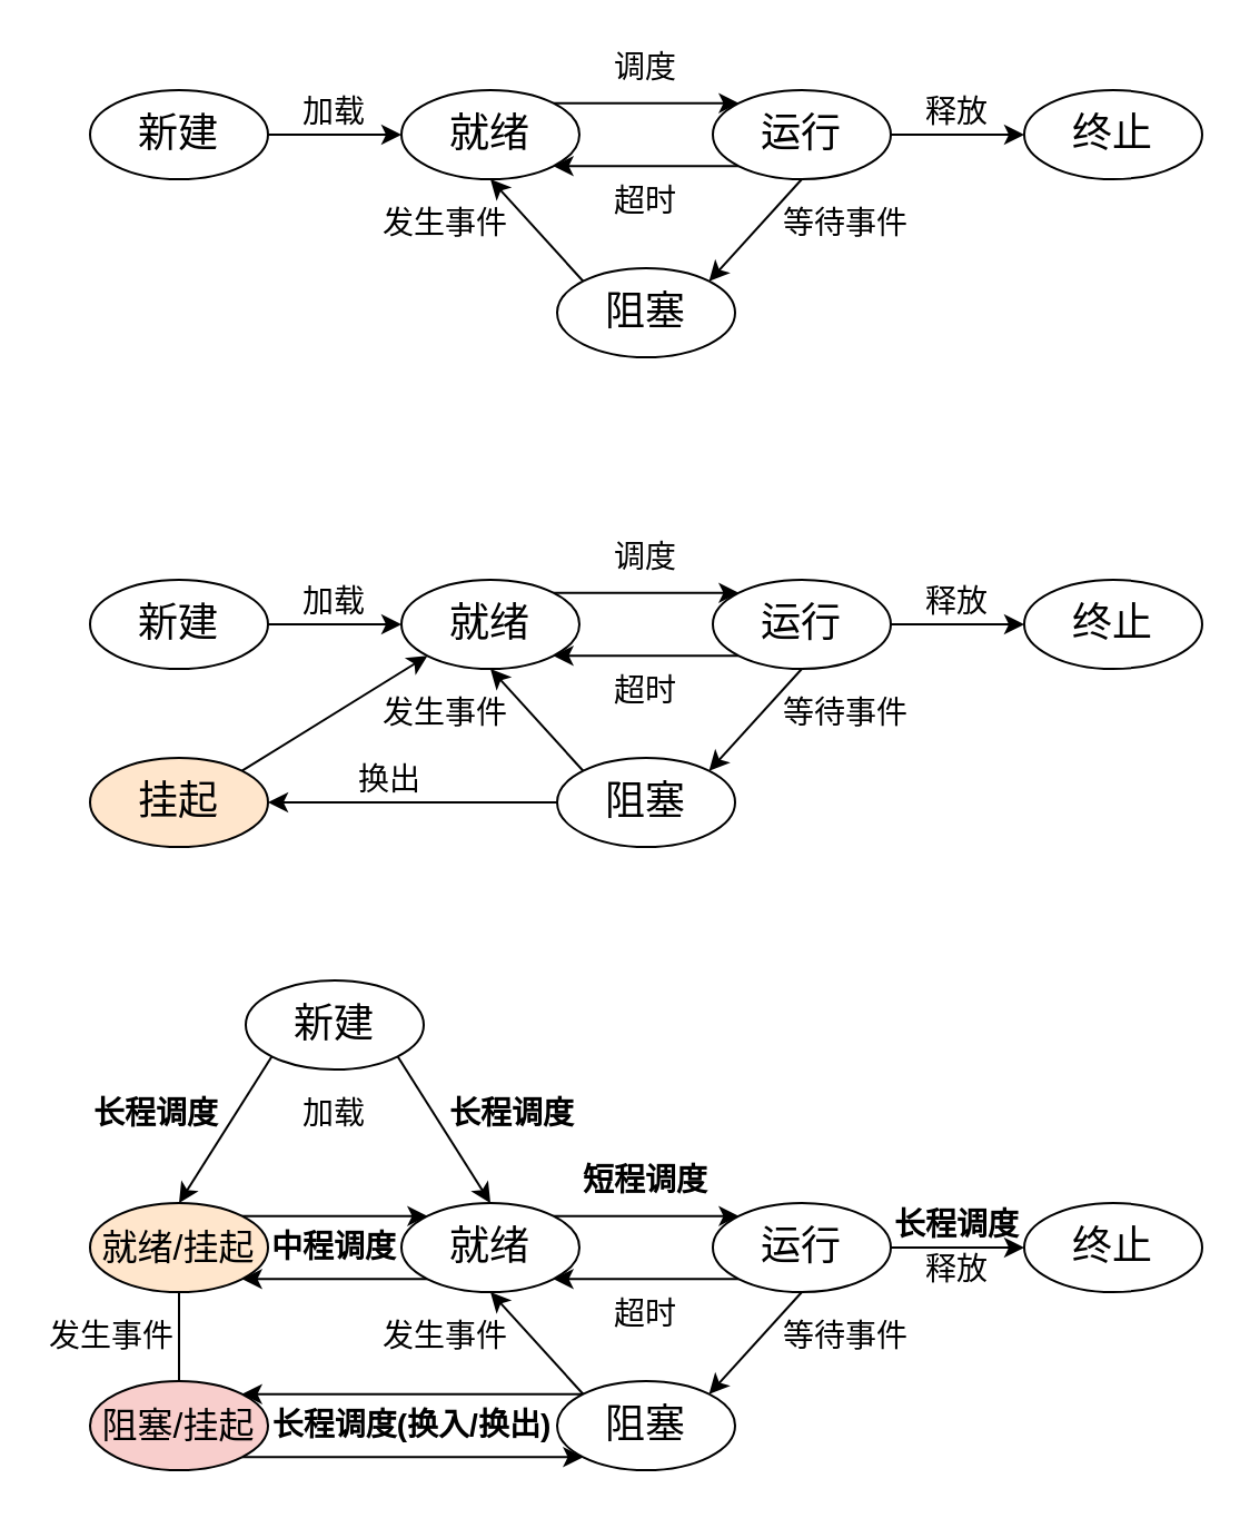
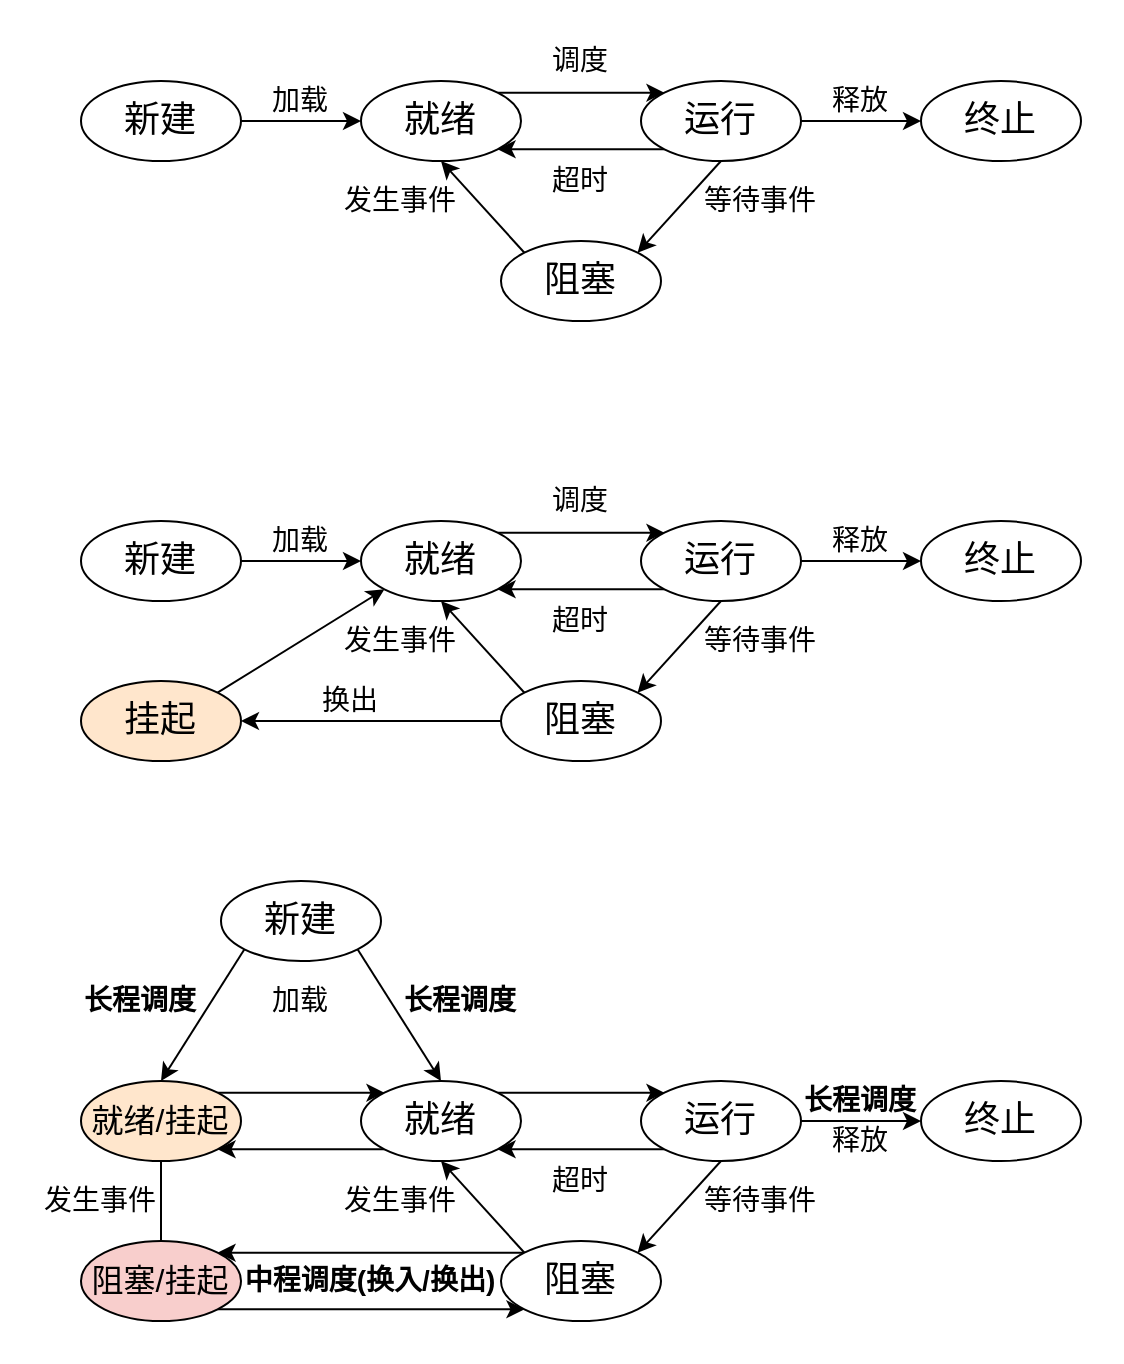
- <mxCell id="54" value="短程调度" style="text;html=1;strokeColor=none;fillColor=none;align=center;verticalAlign=middle;whiteSpace=wrap;rounded=0;fontSize=14;fontStyle=1" vertex="1" parent="1"><mxGeometry x="260" y="520" width="60" height="20" as="geometry" /></mxCell>
- <mxCell id="66" value="中程调度" style="text;html=1;strokeColor=none;fillColor=none;align=center;verticalAlign=middle;whiteSpace=wrap;rounded=0;fontSize=14;fontStyle=1" vertex="1" parent="1"><mxGeometry x="120" y="550" width="60" height="20" as="geometry" /></mxCell>
- <mxCell id="63" value="长程调度(换入/换出)" style="text;html=1;strokeColor=none;fillColor=none;align=center;verticalAlign=middle;whiteSpace=wrap;rounded=0;fontSize=14;fontStyle=1" vertex="1" parent="1"><mxGeometry x="110" y="630" width="150" height="20" as="geometry" /></mxCell>
+ <mxCell id="63" value="中程调度(换入/换出)" style="text;html=1;strokeColor=none;fillColor=none;align=center;verticalAlign=middle;whiteSpace=wrap;rounded=0;fontSize=14;fontStyle=1" vertex="1" parent="1"><mxGeometry x="110" y="630" width="150" height="20" as="geometry" /></mxCell>
